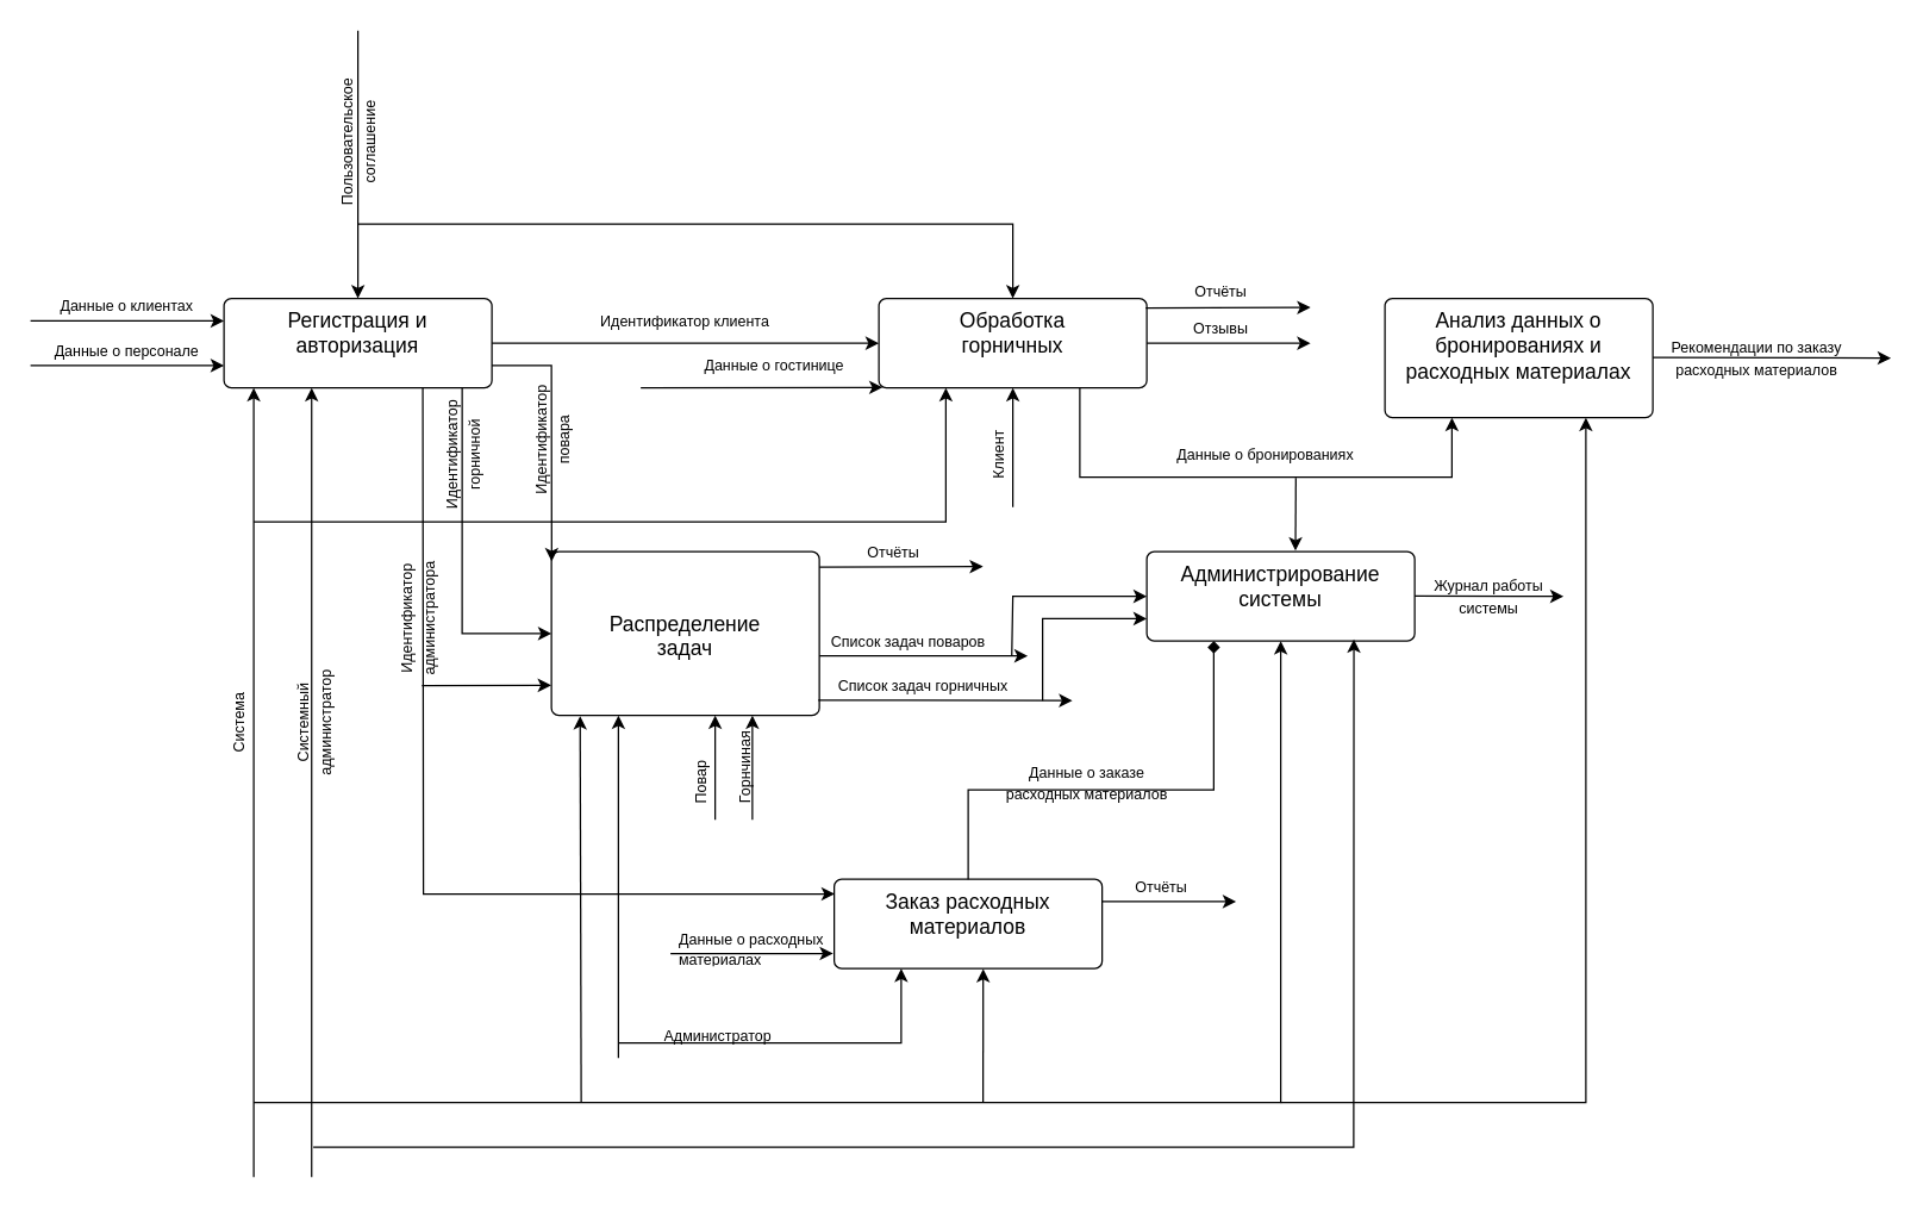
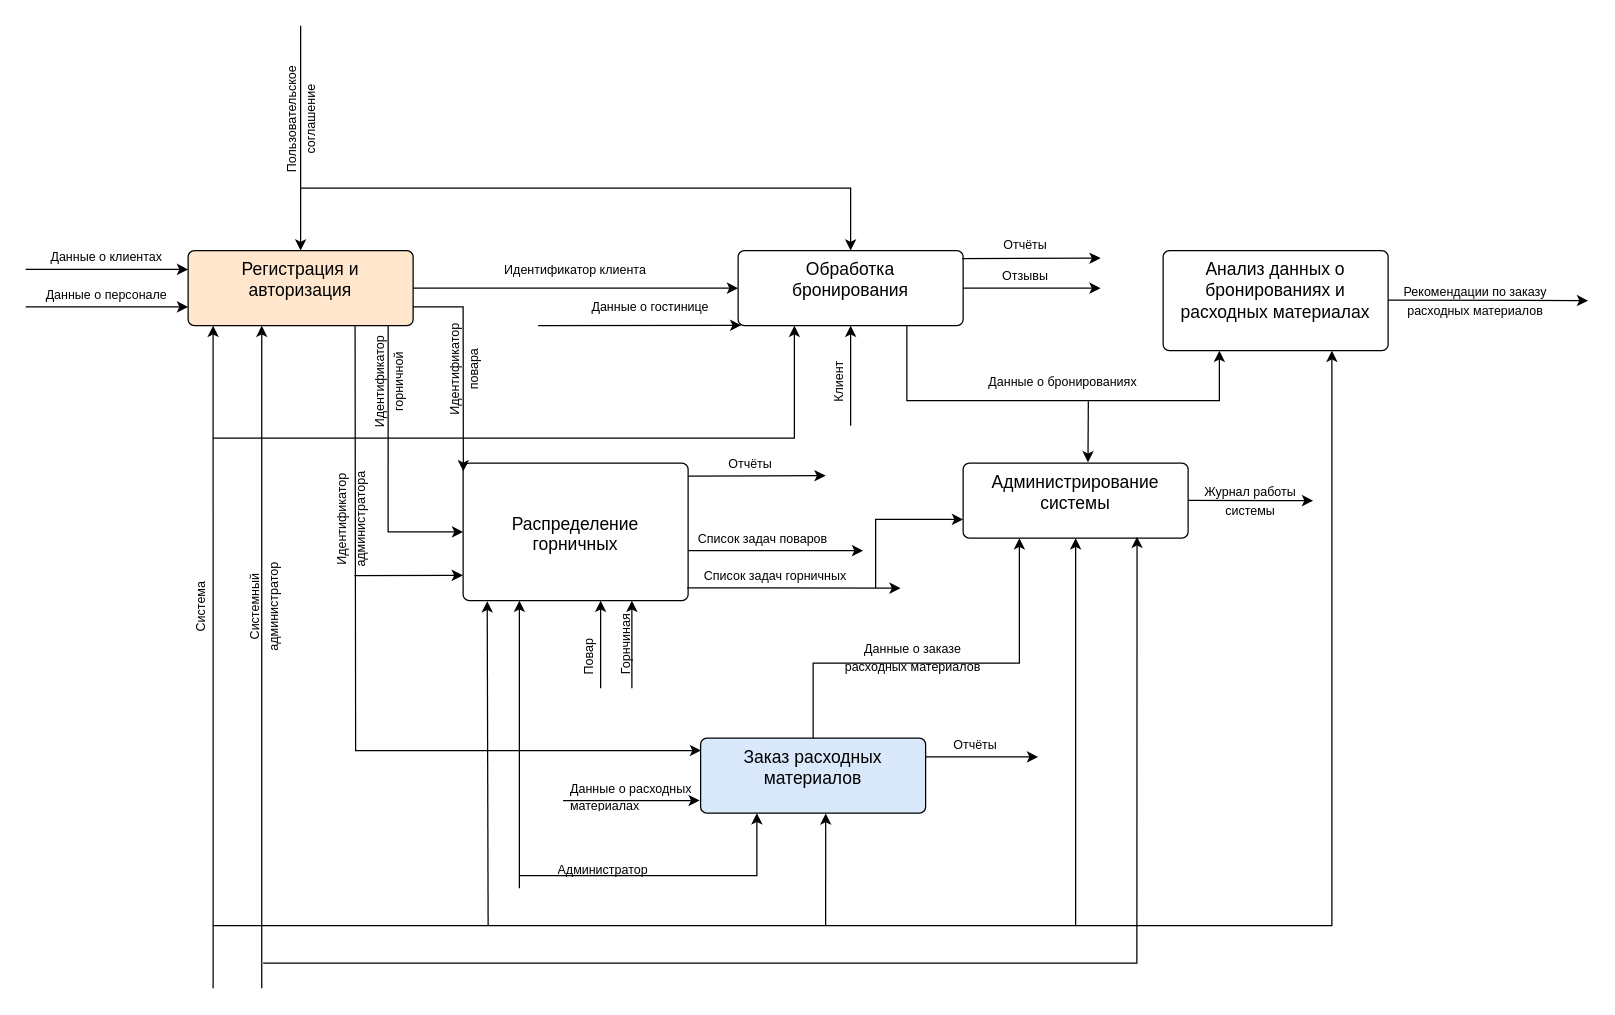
- <mxCell id="11" value="&lt;font style=&quot;font-size: 14px;&quot;&gt;Обработка &lt;br&gt;горничных&lt;/font&gt;" style="html=1;align=center;verticalAlign=top;rounded=1;absoluteArcSize=1;arcSize=10;dashed=0;whiteSpace=wrap;" vertex="1" parent="1"><mxGeometry x="590" y="200" width="180" height="60" as="geometry" /></mxCell>
+ <mxCell id="11" value="&lt;font style=&quot;font-size: 14px;&quot;&gt;Обработка &lt;br&gt;бронирования&lt;/font&gt;" style="html=1;align=center;verticalAlign=top;rounded=1;absoluteArcSize=1;arcSize=10;dashed=0;whiteSpace=wrap;" vertex="1" parent="1"><mxGeometry x="590" y="200" width="180" height="60" as="geometry" /></mxCell>
- <mxCell id="2" value="&lt;font style=&quot;font-size: 14px;&quot;&gt;Регистрация и авторизация&lt;/font&gt;" style="html=1;align=center;verticalAlign=top;rounded=1;absoluteArcSize=1;arcSize=10;dashed=0;whiteSpace=wrap;" vertex="1" parent="1"><mxGeometry x="150" y="200" width="180" height="60" as="geometry" /></mxCell>
+ <mxCell id="2" value="&lt;font style=&quot;font-size: 14px;&quot;&gt;Регистрация и авторизация&lt;/font&gt;" style="html=1;align=center;verticalAlign=top;rounded=1;absoluteArcSize=1;arcSize=10;dashed=0;whiteSpace=wrap;fillColor=#ffe6cc;" vertex="1" parent="1"><mxGeometry x="150" y="200" width="180" height="60" as="geometry" /></mxCell>
- <mxCell id="10" value="&lt;font style=&quot;font-size: 14px;&quot;&gt;&lt;br&gt;&lt;br&gt;Распределение &lt;br&gt;задач&lt;/font&gt;" style="html=1;align=center;verticalAlign=top;rounded=1;absoluteArcSize=1;arcSize=10;dashed=0;whiteSpace=wrap;" vertex="1" parent="1"><mxGeometry x="370" y="370" width="180" height="110" as="geometry" /></mxCell>
+ <mxCell id="10" value="&lt;font style=&quot;font-size: 14px;&quot;&gt;&lt;br&gt;&lt;br&gt;Распределение &lt;br&gt;горничных&lt;/font&gt;" style="html=1;align=center;verticalAlign=top;rounded=1;absoluteArcSize=1;arcSize=10;dashed=0;whiteSpace=wrap;" vertex="1" parent="1"><mxGeometry x="370" y="370" width="180" height="110" as="geometry" /></mxCell>
- <mxCell id="49" value="" style="endArrow=classic;html=1;rounded=0;exitX=0.995;exitY=0.838;exitDx=0;exitDy=0;entryX=0;entryY=0.5;entryDx=0;entryDy=0;exitPerimeter=0;" edge="1" parent="1" source="48" target="31"><mxGeometry width="50" height="50" relative="1" as="geometry"><mxPoint x="630" y="380" as="sourcePoint" /><mxPoint x="680" y="330" as="targetPoint" /><Array as="points"><mxPoint x="680" y="400" /></Array></mxGeometry></mxCell>
- <mxCell id="67" value="" style="endArrow=diamond;html=1;rounded=0;exitX=0.5;exitY=0;exitDx=0;exitDy=0;entryX=0.25;entryY=1;entryDx=0;entryDy=0;" edge="1" parent="1" source="9" target="31"><mxGeometry width="50" height="50" relative="1" as="geometry"><mxPoint x="320" y="440" as="sourcePoint" /><mxPoint x="370" y="390" as="targetPoint" /><Array as="points"><mxPoint x="650" y="530" /><mxPoint x="815" y="530" /></Array></mxGeometry></mxCell>
+ <mxCell id="67" value="" style="endArrow=classic;html=1;rounded=0;exitX=0.5;exitY=0;exitDx=0;exitDy=0;entryX=0.25;entryY=1;entryDx=0;entryDy=0;" edge="1" parent="1" source="9" target="31"><mxGeometry width="50" height="50" relative="1" as="geometry"><mxPoint x="320" y="440" as="sourcePoint" /><mxPoint x="370" y="390" as="targetPoint" /><Array as="points"><mxPoint x="650" y="530" /><mxPoint x="815" y="530" /></Array></mxGeometry></mxCell>
- <mxCell id="9" value="&lt;font style=&quot;font-size: 14px;&quot;&gt;Заказ расходных материалов&lt;/font&gt;" style="html=1;align=center;verticalAlign=top;rounded=1;absoluteArcSize=1;arcSize=10;dashed=0;whiteSpace=wrap;" vertex="1" parent="1"><mxGeometry x="560" y="590" width="180" height="60" as="geometry" /></mxCell>
+ <mxCell id="9" value="&lt;font style=&quot;font-size: 14px;&quot;&gt;Заказ расходных материалов&lt;/font&gt;" style="html=1;align=center;verticalAlign=top;rounded=1;absoluteArcSize=1;arcSize=10;dashed=0;whiteSpace=wrap;fillColor=#dae8fc;" vertex="1" parent="1"><mxGeometry x="560" y="590" width="180" height="60" as="geometry" /></mxCell>
